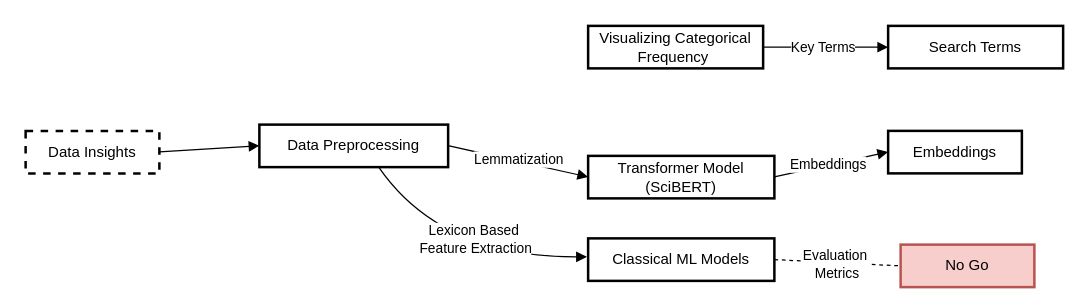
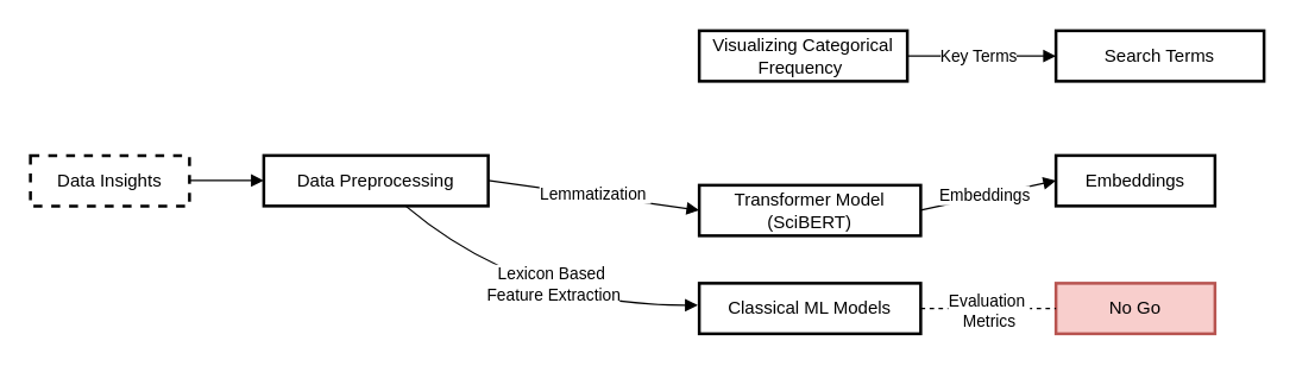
- <mxCell id="3" value="Data Preprocessing" style="whiteSpace=wrap;strokeWidth=2;" parent="1" vertex="1"><mxGeometry x="207" y="99" width="151" height="34" as="geometry" /></mxCell>
+ <mxCell id="3" value="Data Preprocessing" style="whiteSpace=wrap;strokeWidth=2;" parent="1" vertex="1"><mxGeometry x="177" y="104" width="151" height="34" as="geometry" /></mxCell>
- <mxCell id="18" value="No Go" style="whiteSpace=wrap;strokeWidth=2;fillColor=#f8cecc;strokeColor=#b85450;" vertex="1" parent="1"><mxGeometry x="720" y="195" width="107" height="34" as="geometry" /></mxCell>
+ <mxCell id="18" value="No Go" style="whiteSpace=wrap;strokeWidth=2;fillColor=#f8cecc;strokeColor=#b85450;" vertex="1" parent="1"><mxGeometry x="710" y="190" width="107" height="34" as="geometry" /></mxCell>
